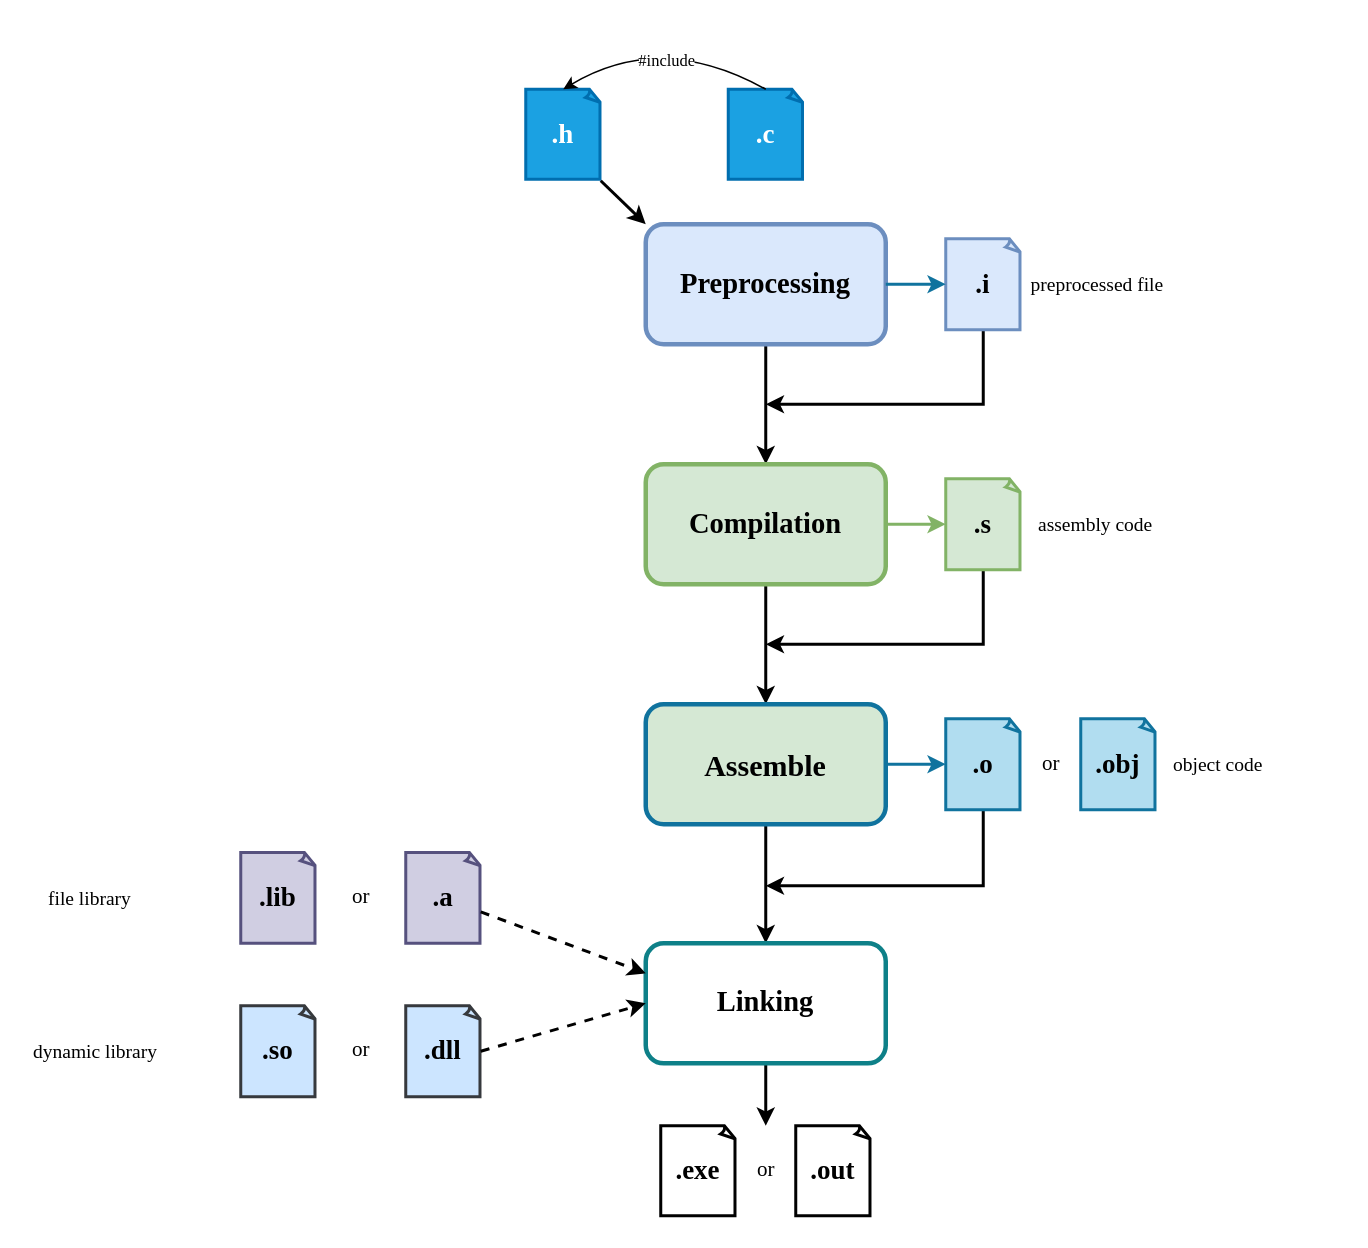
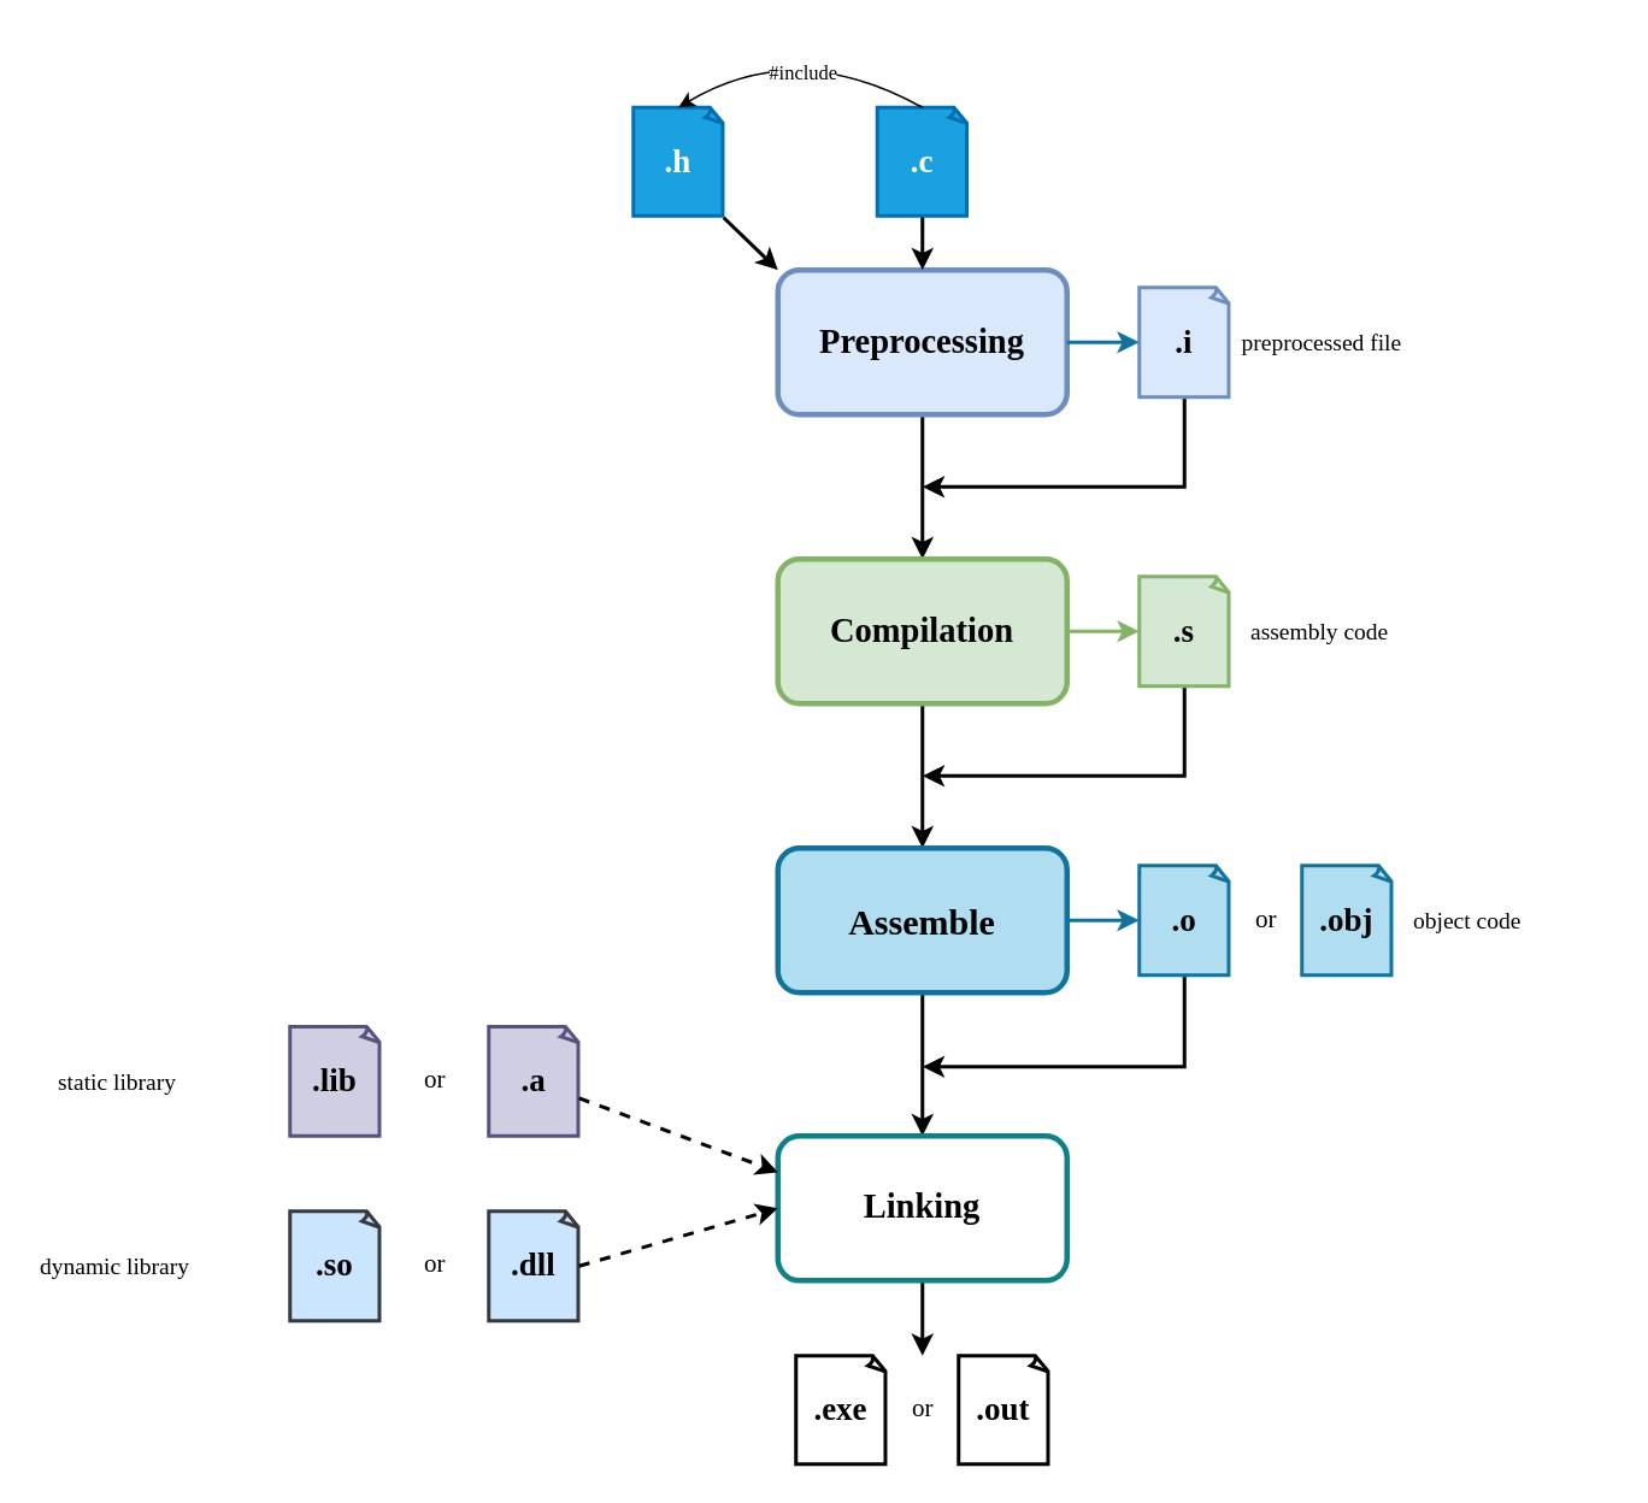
+ <mxCell id="10" style="edgeStyle=orthogonalEdgeStyle;rounded=0;orthogonalLoop=1;jettySize=auto;html=1;entryX=0.5;entryY=0;entryDx=0;entryDy=0;strokeWidth=2;" parent="1" source="11" target="3" edge="1"><mxGeometry relative="1" as="geometry" /></mxCell>
- <mxCell id="7" value="&lt;span style=&quot;font-size: 20px;&quot;&gt;&lt;b&gt;&lt;font face=&quot;Antikor Mono&quot;&gt;Assemble&lt;/font&gt;&lt;/b&gt;&lt;/span&gt;" style="rounded=1;whiteSpace=wrap;html=1;fillColor=#d5e8d4;strokeColor=#10739e;strokeWidth=3;" parent="1" vertex="1"><mxGeometry x="430" y="469" width="160" height="80" as="geometry" /></mxCell>
+ <mxCell id="7" value="&lt;span style=&quot;font-size: 20px;&quot;&gt;&lt;b&gt;&lt;font face=&quot;Antikor Mono&quot;&gt;Assemble&lt;/font&gt;&lt;/b&gt;&lt;/span&gt;" style="rounded=1;whiteSpace=wrap;html=1;fillColor=#b1ddf0;strokeColor=#10739e;strokeWidth=3;" parent="1" vertex="1"><mxGeometry x="430" y="469" width="160" height="80" as="geometry" /></mxCell>
- <mxCell id="37" value="&lt;font face=&quot;Antikor Mono&quot;&gt;&lt;span style=&quot;font-size: 13px;&quot;&gt;file library&lt;/span&gt;&lt;/font&gt;" style="text;html=1;align=left;verticalAlign=middle;resizable=0;points=[];autosize=1;strokeColor=none;fillColor=none;" parent="1" vertex="1"><mxGeometry x="30" y="583.07" width="140" height="30" as="geometry" /></mxCell>
+ <mxCell id="37" value="&lt;font face=&quot;Antikor Mono&quot;&gt;&lt;span style=&quot;font-size: 13px;&quot;&gt;static library&lt;/span&gt;&lt;/font&gt;" style="text;html=1;align=left;verticalAlign=middle;resizable=0;points=[];autosize=1;strokeColor=none;fillColor=none;" parent="1" vertex="1"><mxGeometry x="30" y="583.07" width="140" height="30" as="geometry" /></mxCell>
